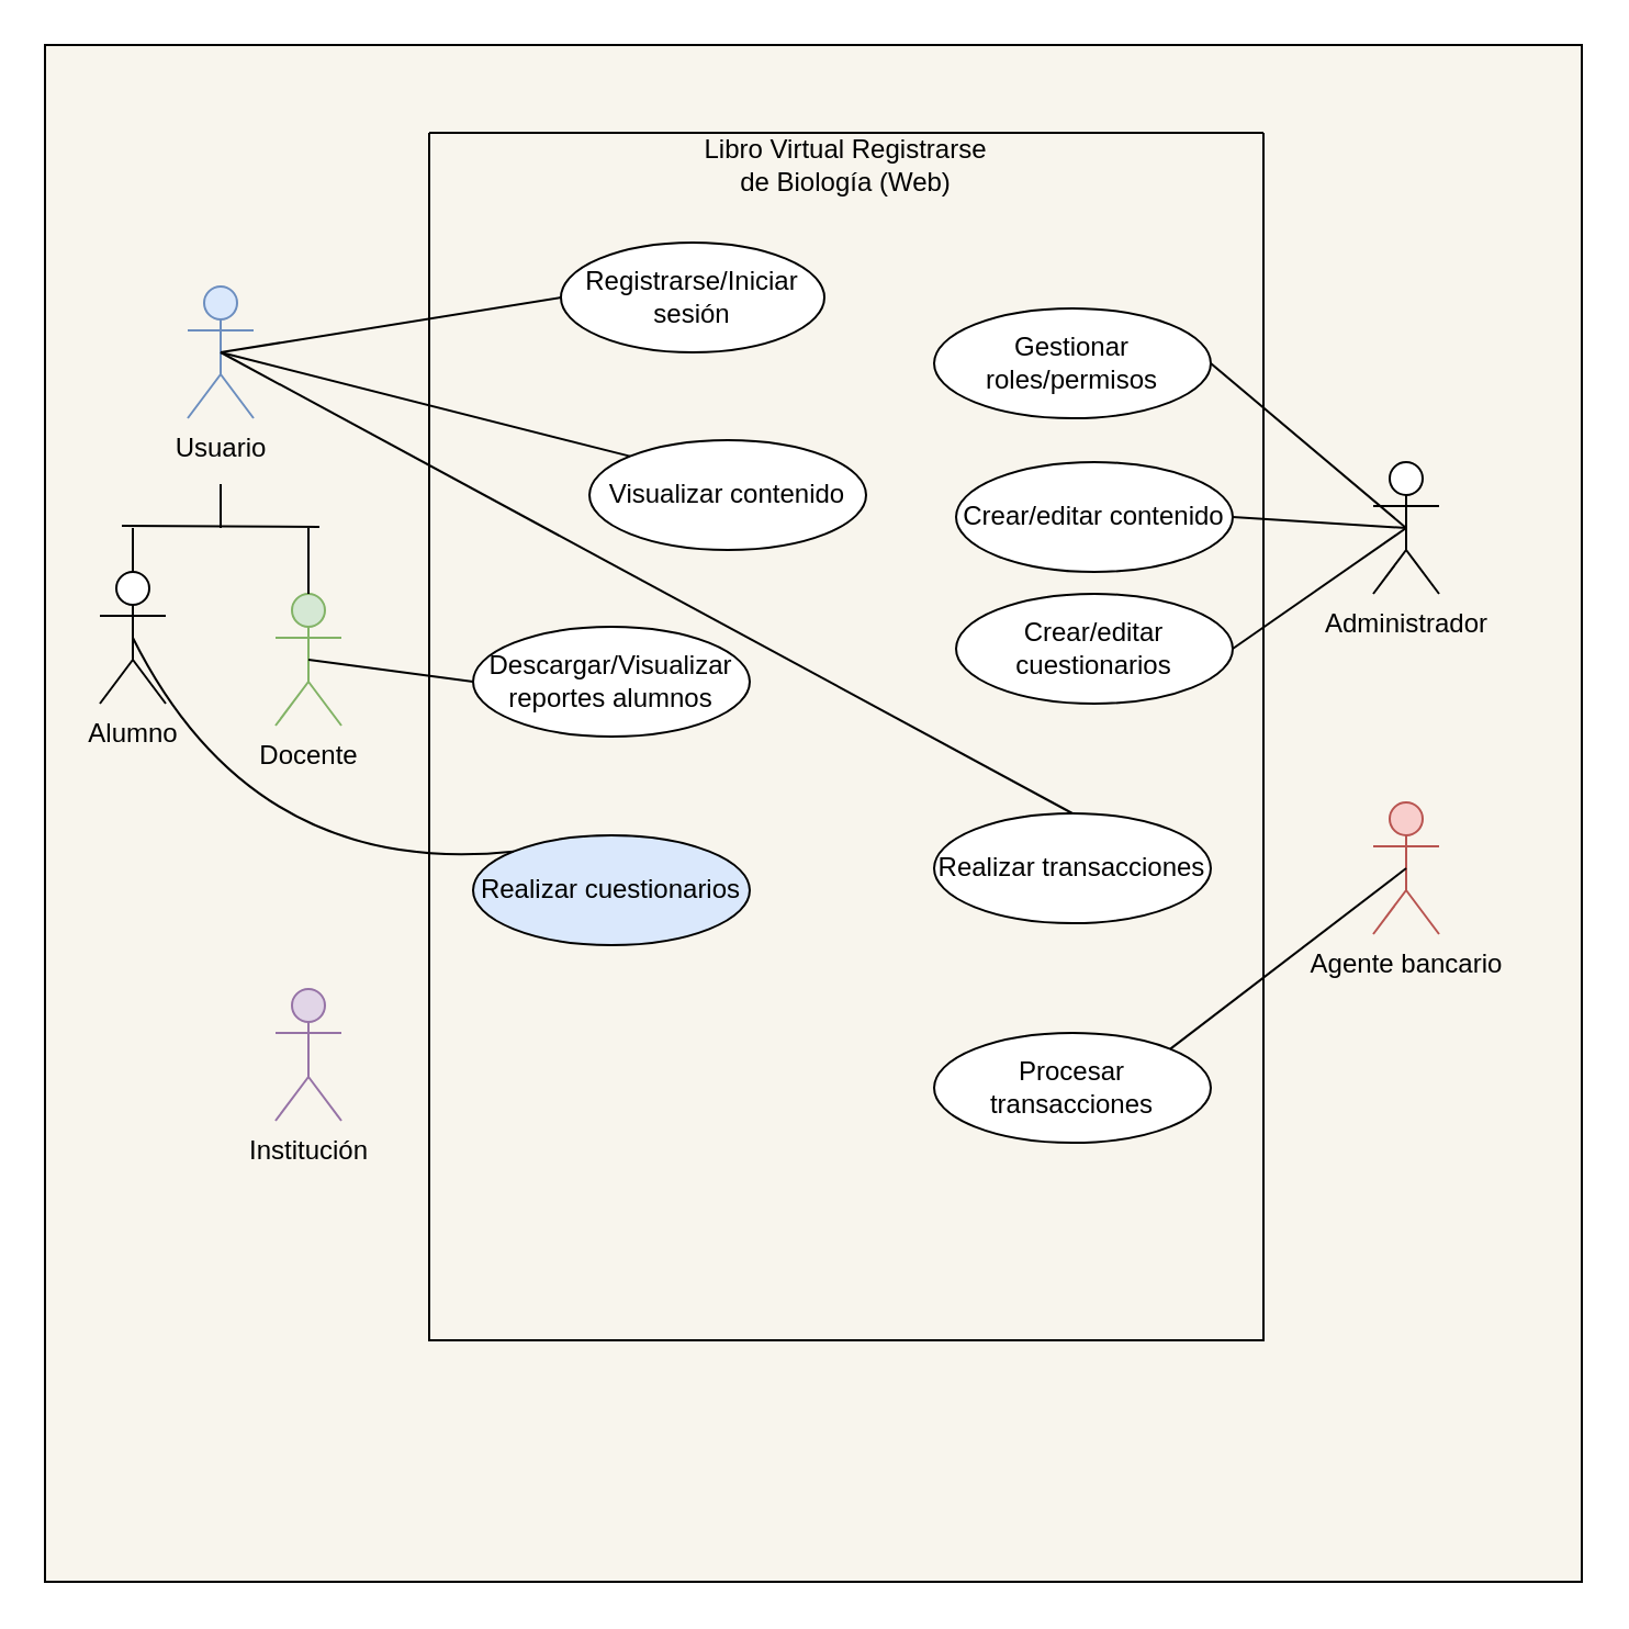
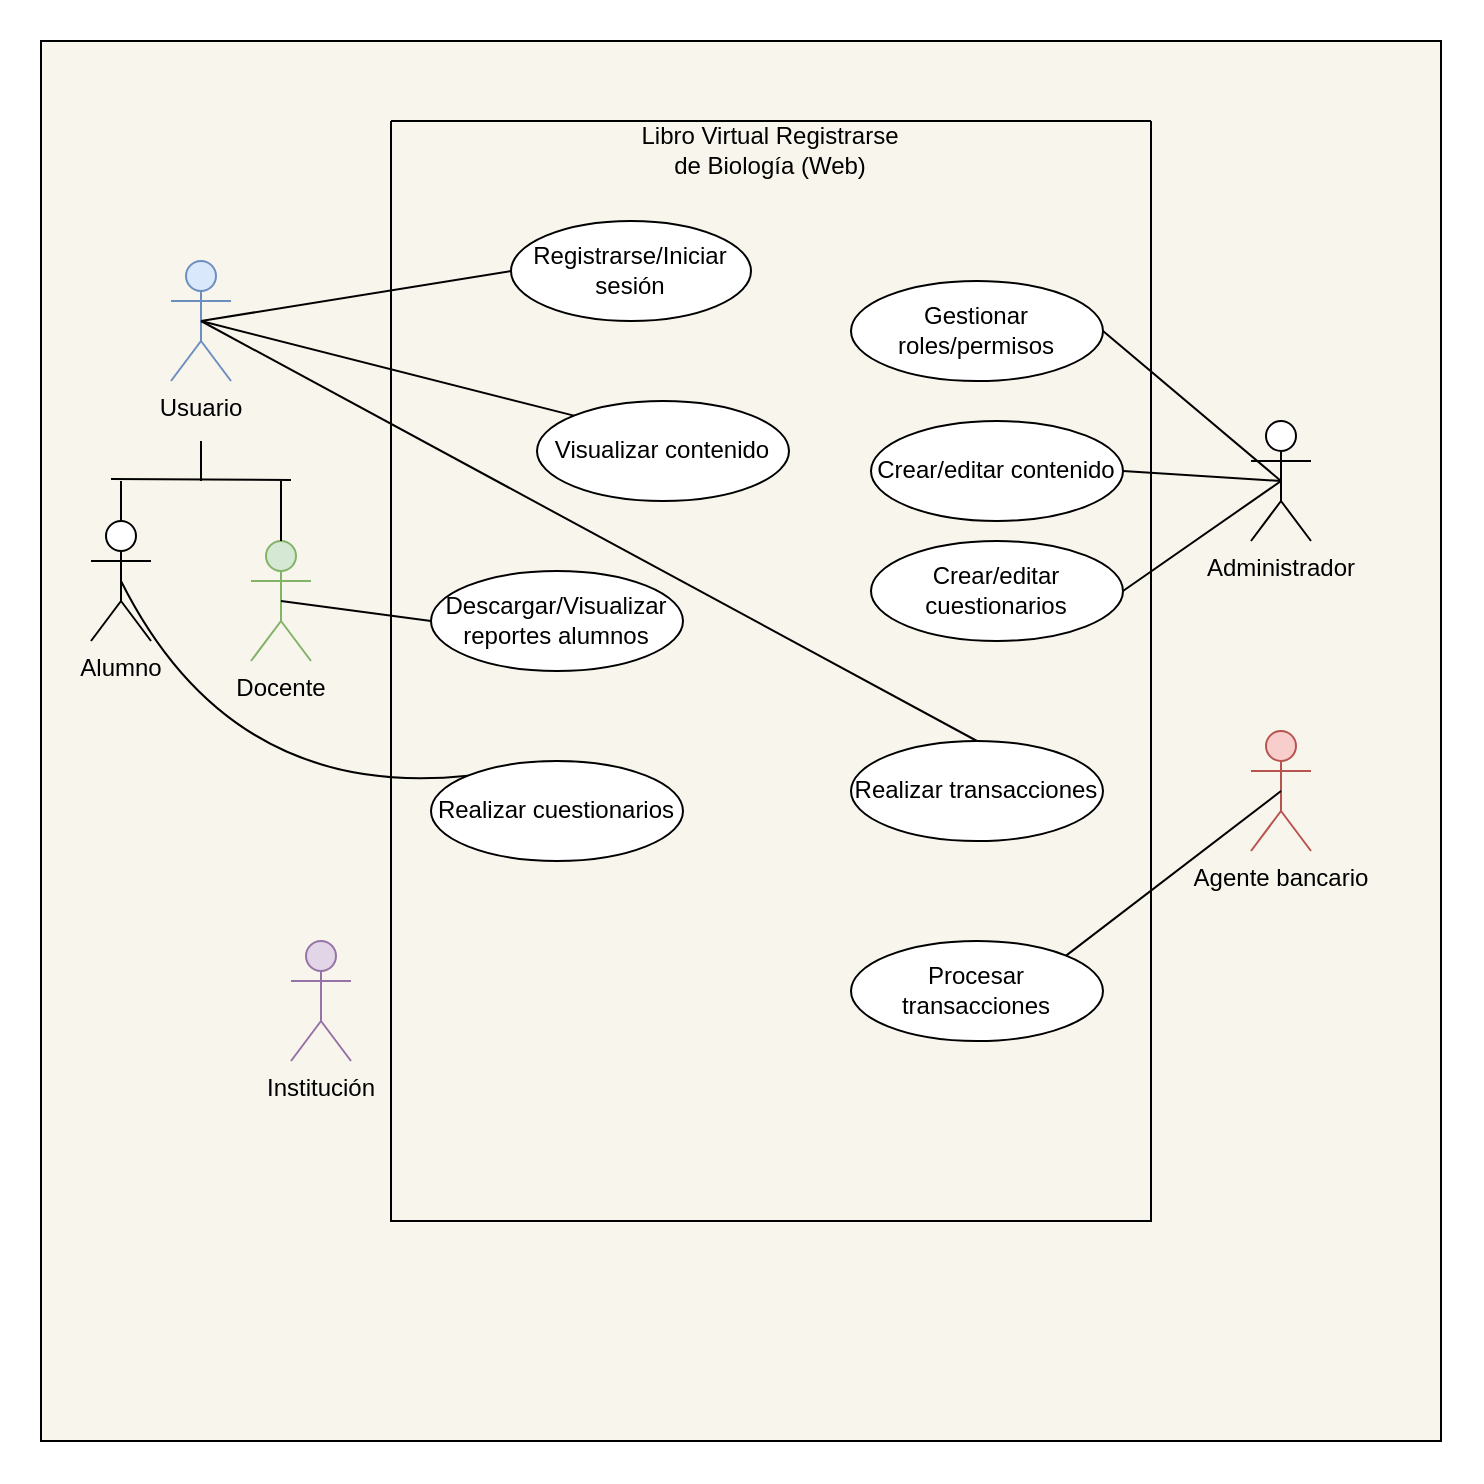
- <mxCell id="12" value="Realizar cuestionarios" style="ellipse;whiteSpace=wrap;html=1;fillColor=#dae8fc;" vertex="1" parent="8"><mxGeometry x="20" y="320" width="126" height="50" as="geometry" /></mxCell>
+ <mxCell id="12" value="Realizar cuestionarios" style="ellipse;whiteSpace=wrap;html=1;" vertex="1" parent="8"><mxGeometry x="20" y="320" width="126" height="50" as="geometry" /></mxCell>
- <mxCell id="5" value="Institución" style="shape=umlActor;verticalLabelPosition=bottom;verticalAlign=top;html=1;outlineConnect=0;fillColor=#e1d5e7;strokeColor=#9673a6;" vertex="1" parent="1"><mxGeometry x="125" y="450" width="30" height="60" as="geometry" /></mxCell>
+ <mxCell id="5" value="Institución" style="shape=umlActor;verticalLabelPosition=bottom;verticalAlign=top;html=1;outlineConnect=0;fillColor=#e1d5e7;strokeColor=#9673a6;" vertex="1" parent="1"><mxGeometry x="145" y="470" width="30" height="60" as="geometry" /></mxCell>
